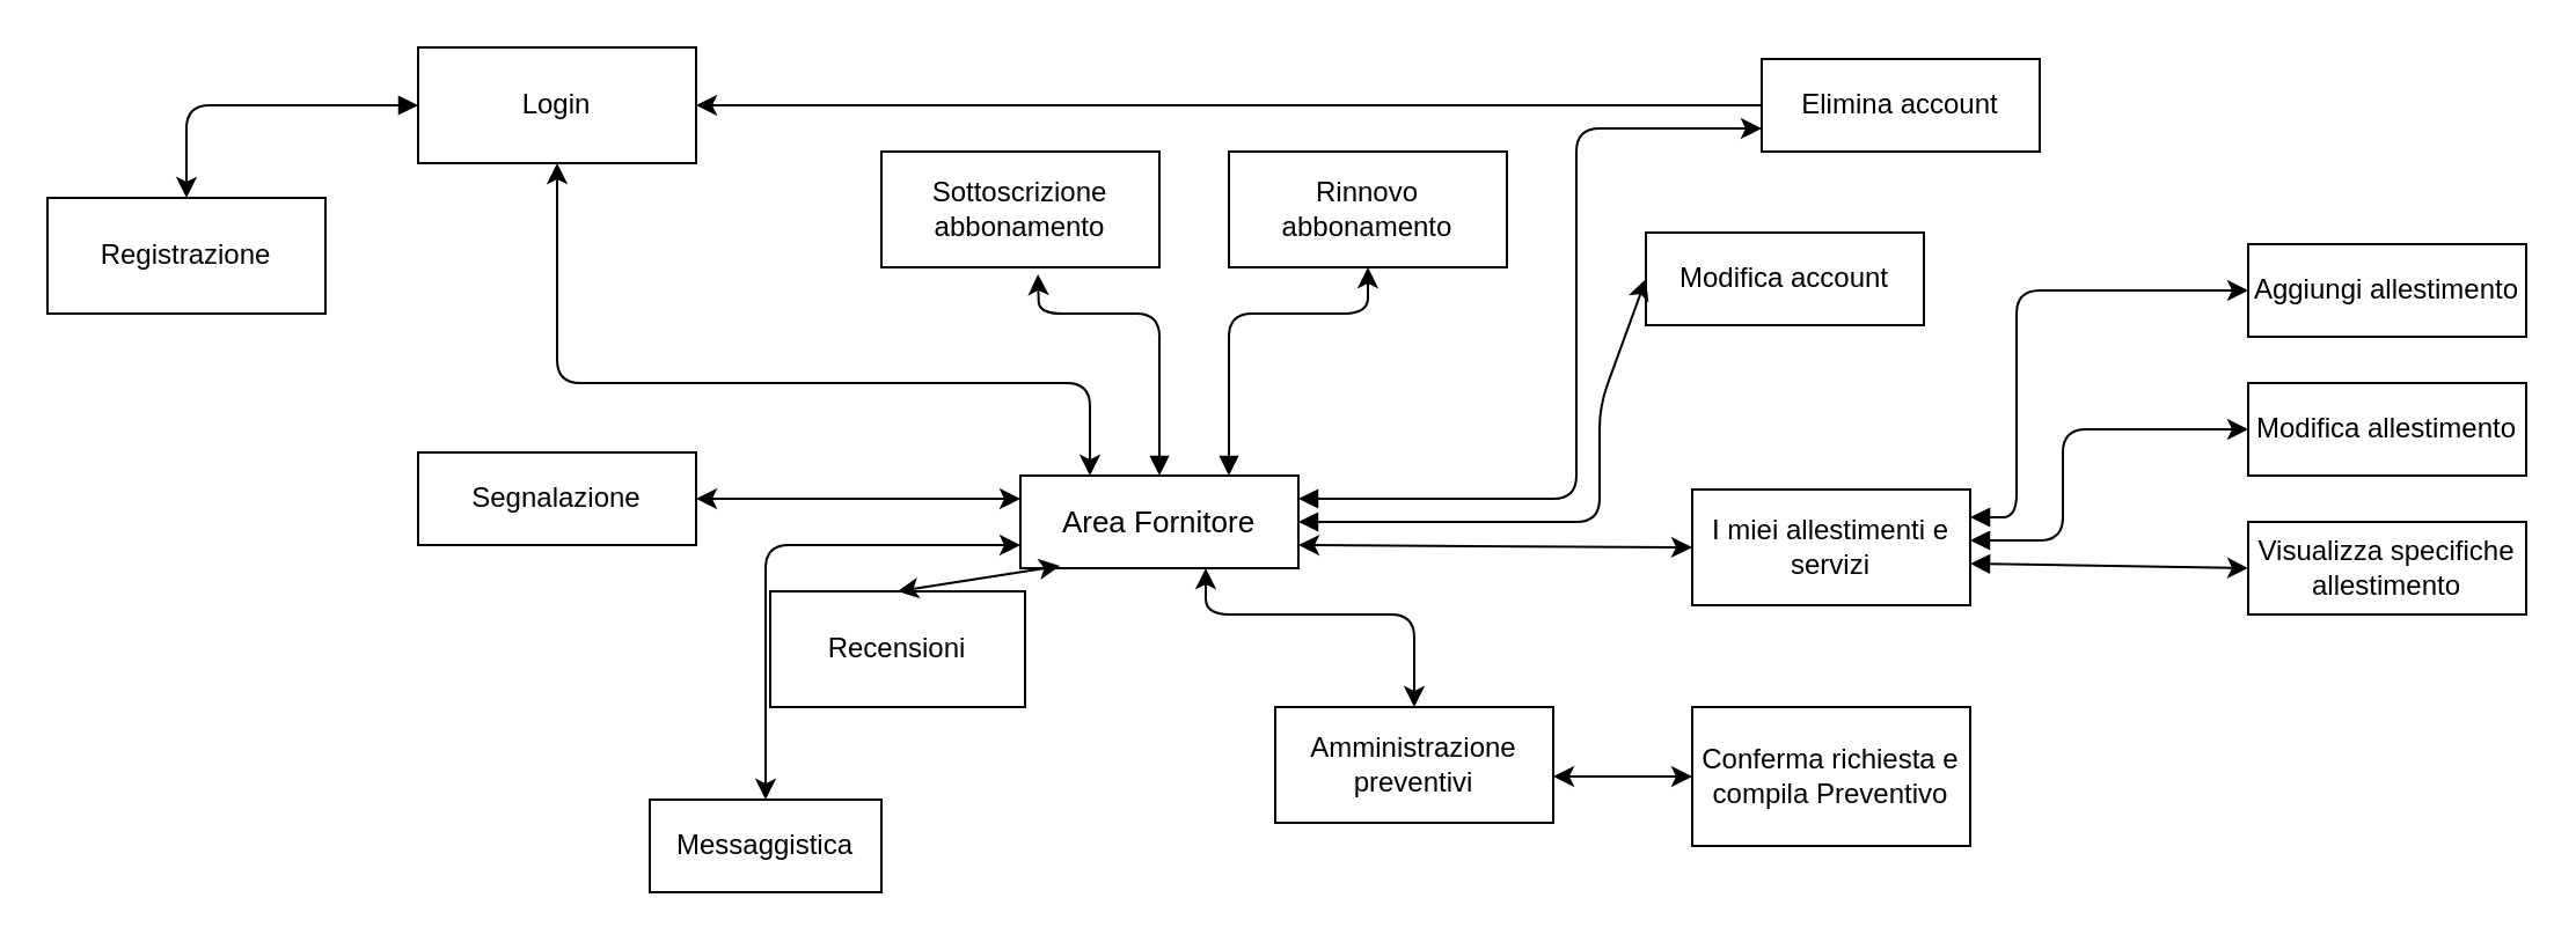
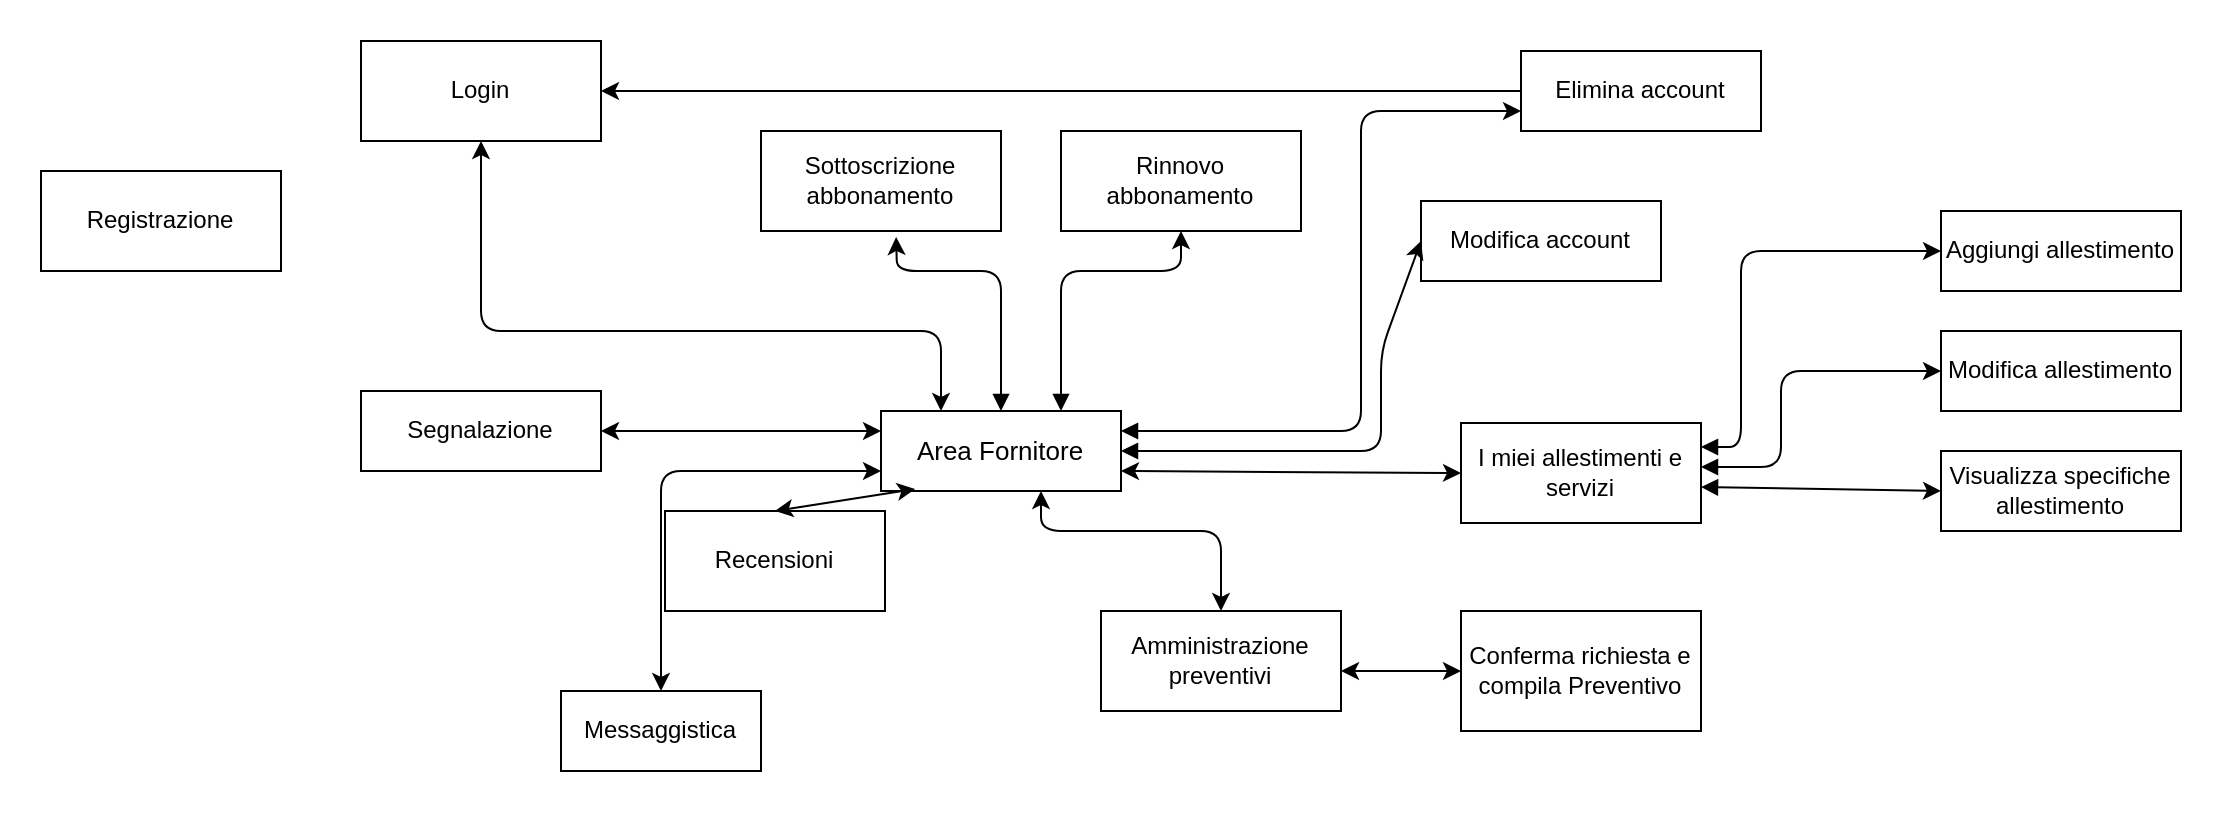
- <mxCell id="4" value="" style="endArrow=classic;html=1;exitX=0;exitY=0.5;exitDx=0;exitDy=0;entryX=0.5;entryY=0;entryDx=0;entryDy=0;startArrow=block;startFill=1;" parent="1" source="2" target="3" edge="1"><mxGeometry width="50" height="50" relative="1" as="geometry"><mxPoint x="520" y="195" as="sourcePoint" /><mxPoint x="570" y="145" as="targetPoint" /><Array as="points"><mxPoint x="80" y="45" /></Array></mxGeometry></mxCell>
